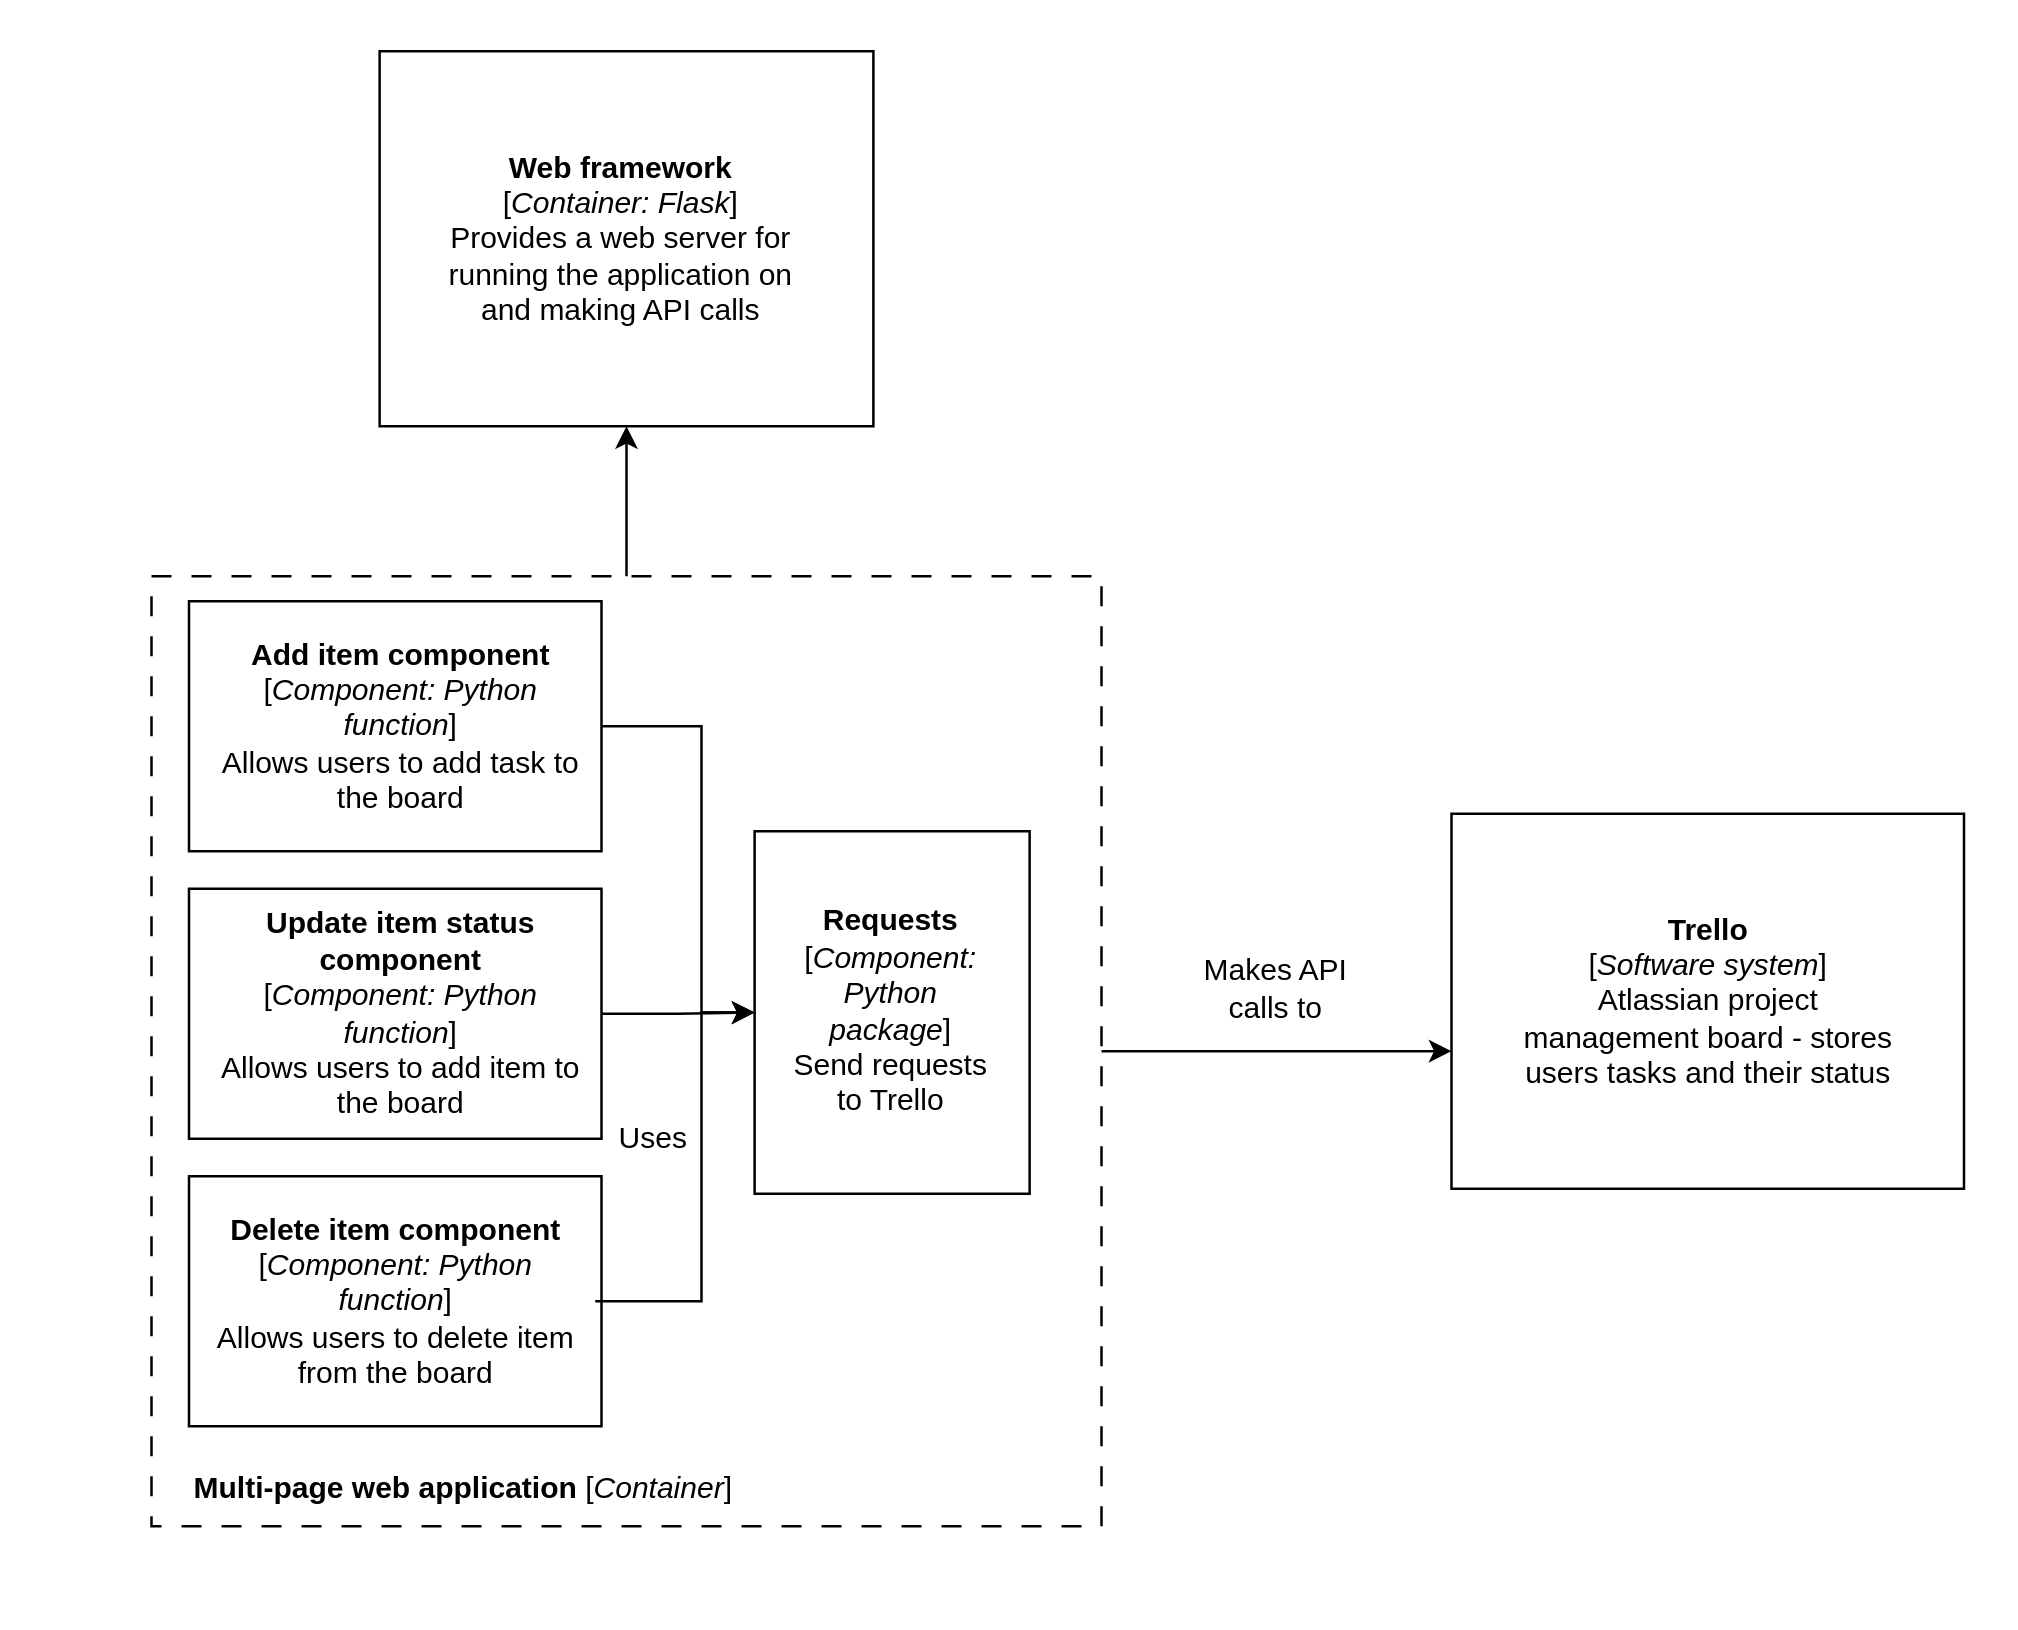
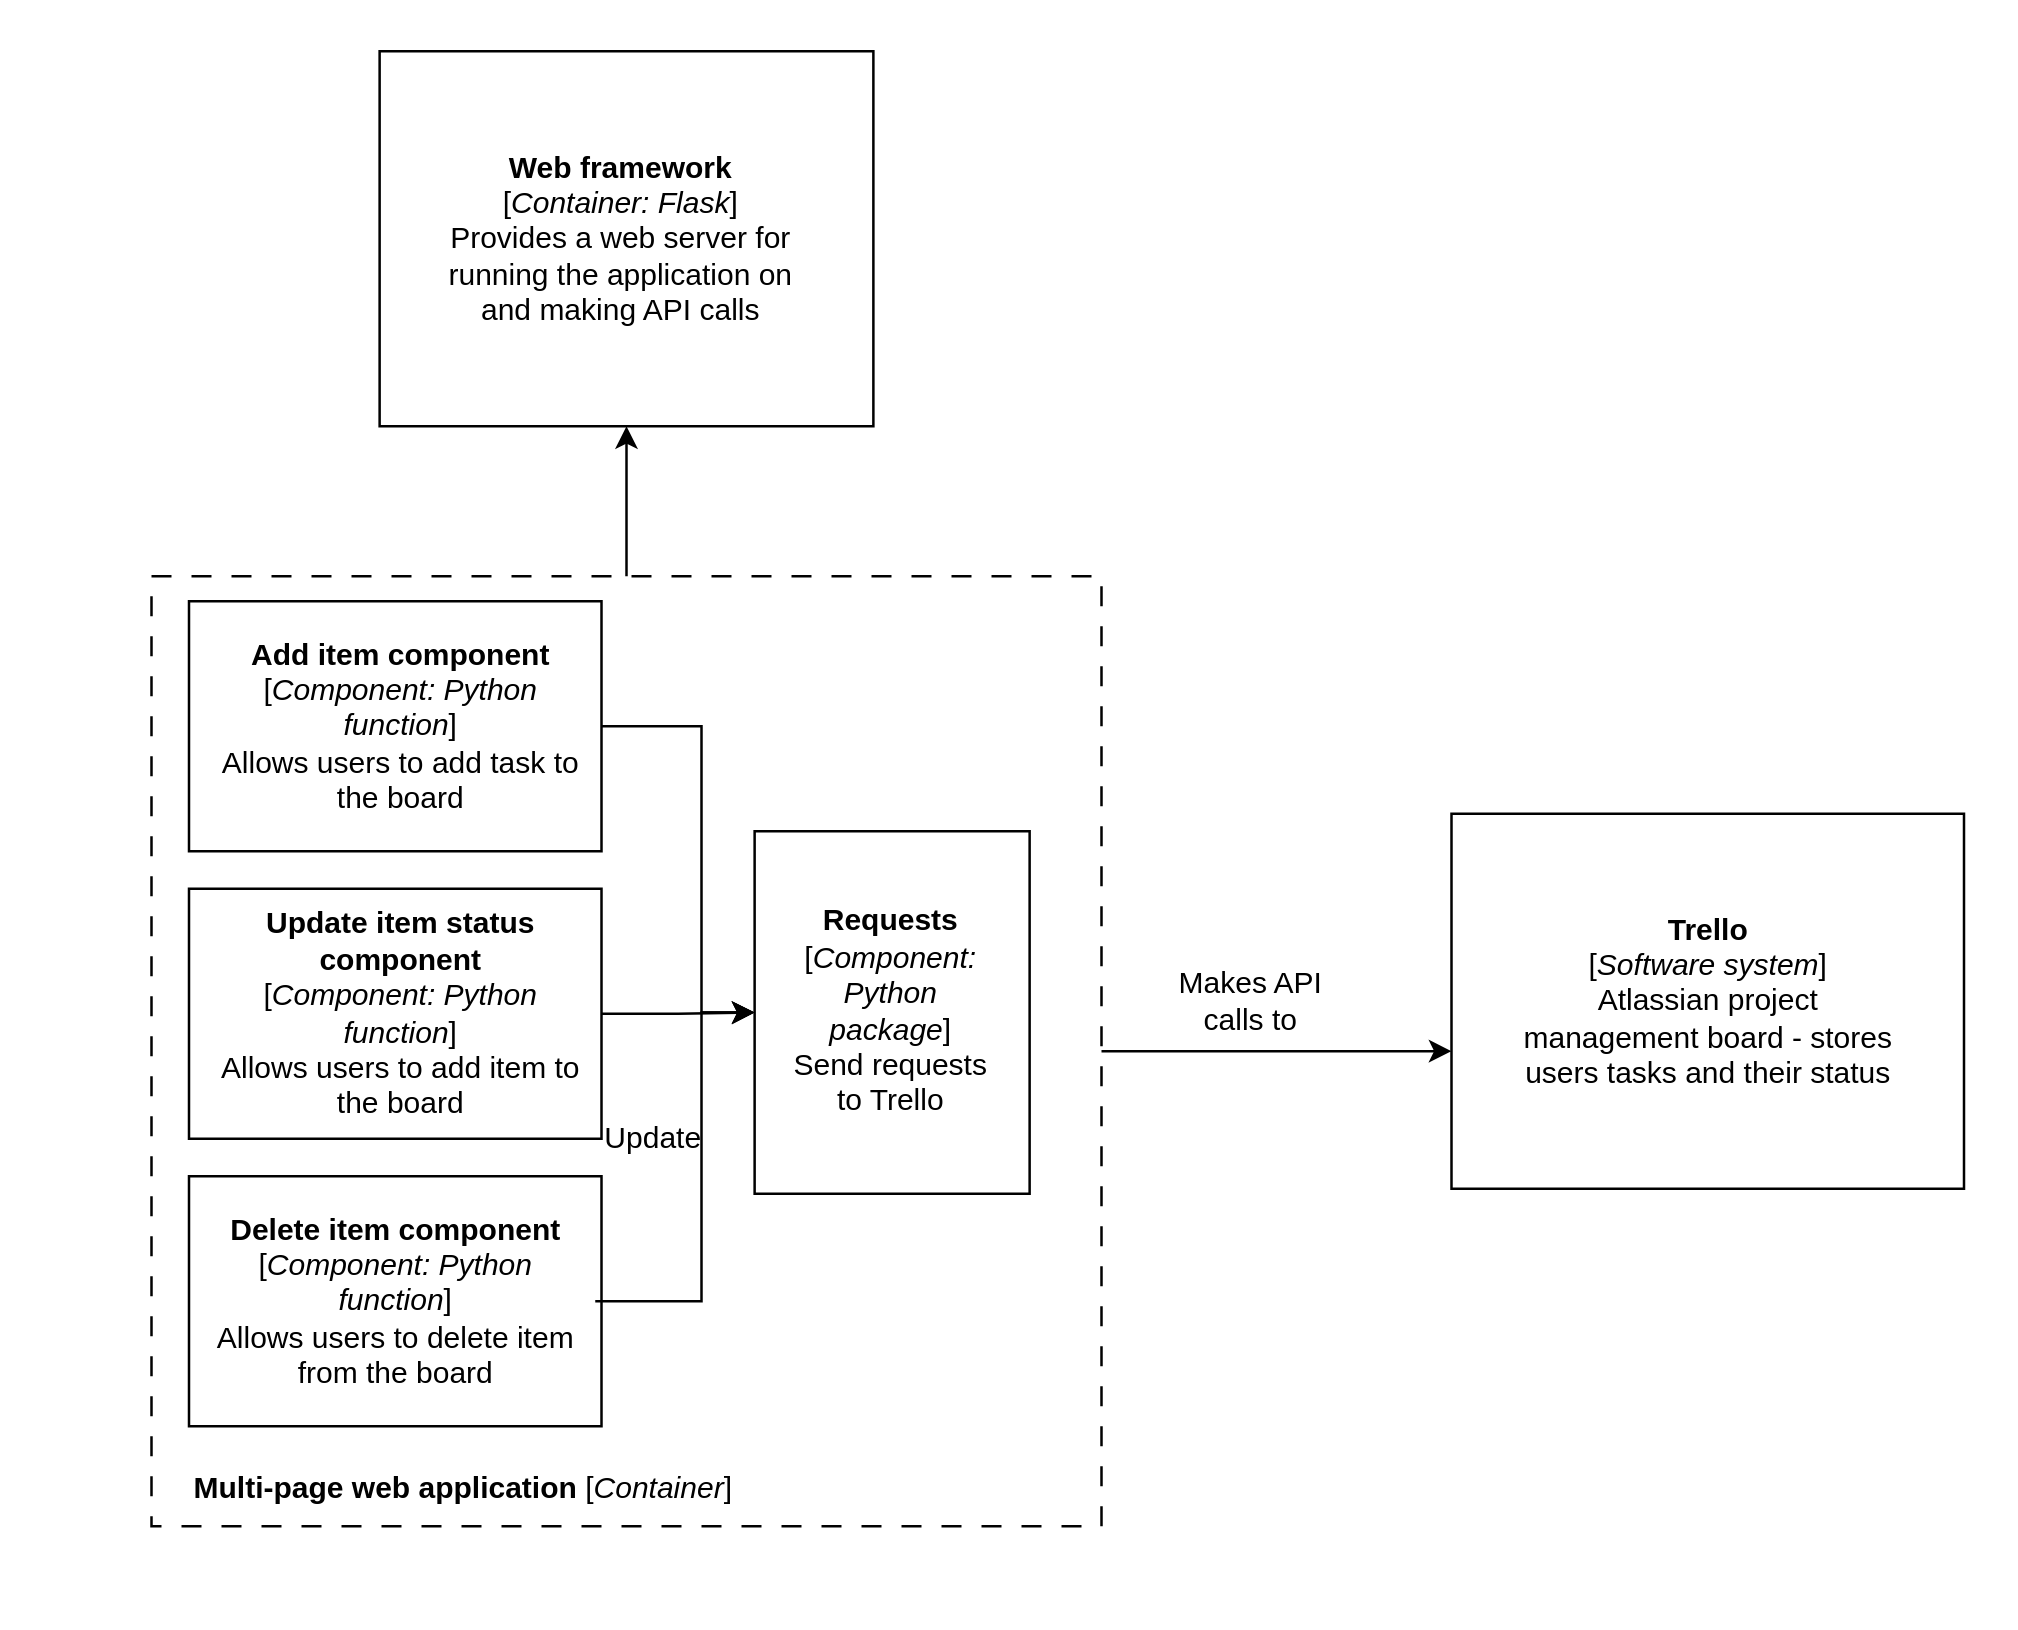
- <mxCell id="9" value="Makes API calls to" style="text;html=1;align=center;verticalAlign=middle;whiteSpace=wrap;rounded=0;" vertex="1" parent="1"><mxGeometry x="470" y="380" width="80" height="30" as="geometry" /></mxCell>
+ <mxCell id="9" value="Makes API calls to" style="text;html=1;align=center;verticalAlign=middle;whiteSpace=wrap;rounded=0;" vertex="1" parent="1"><mxGeometry x="460" y="385" width="80" height="30" as="geometry" /></mxCell>
- <mxCell id="22" value="Uses" style="text;html=1;align=center;verticalAlign=middle;whiteSpace=wrap;rounded=0;" vertex="1" parent="1"><mxGeometry x="221.25" y="440" width="80" height="30" as="geometry" /></mxCell>
+ <mxCell id="22" value="Update" style="text;html=1;align=center;verticalAlign=middle;whiteSpace=wrap;rounded=0;" vertex="1" parent="1"><mxGeometry x="221.25" y="440" width="80" height="30" as="geometry" /></mxCell>
